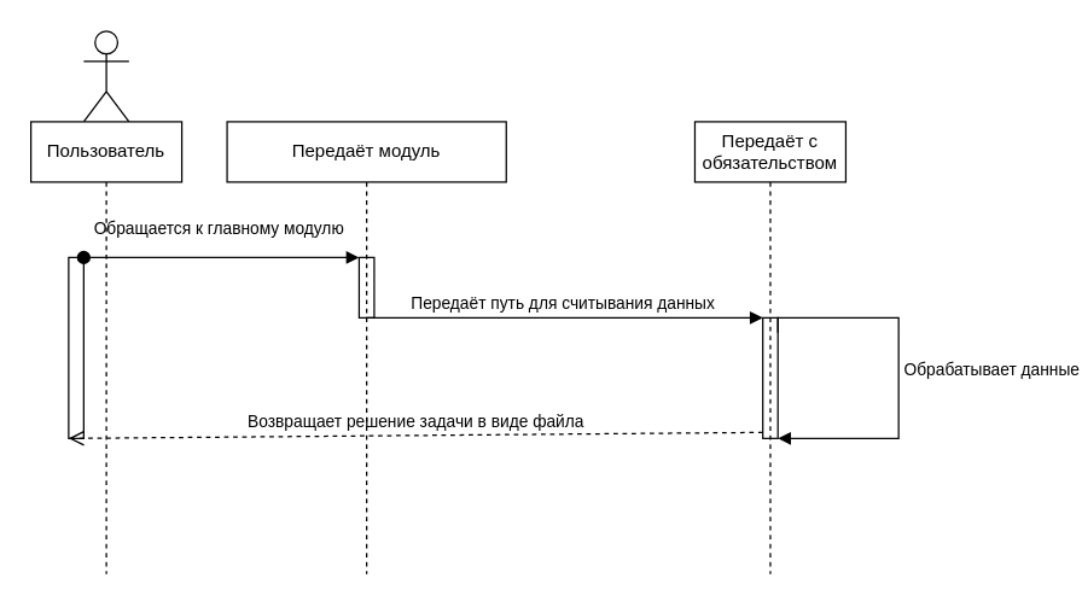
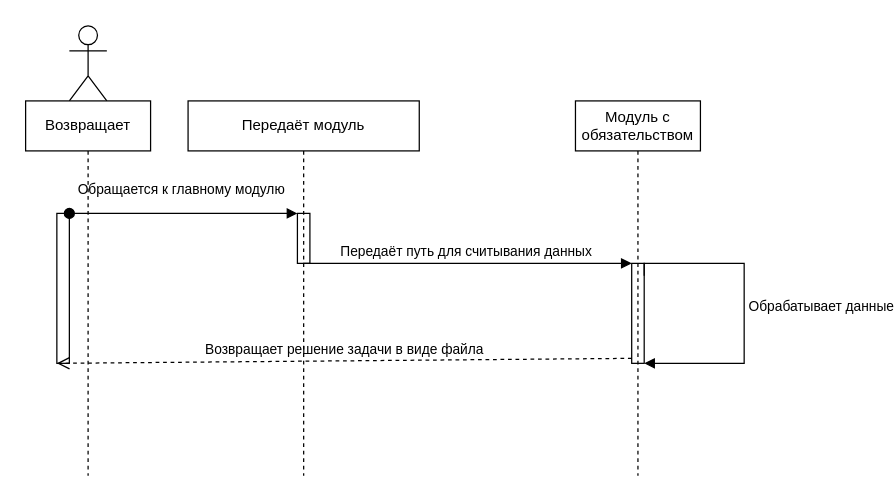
- <mxCell id="12" value="&lt;font style=&quot;vertical-align: inherit&quot;&gt;&lt;font style=&quot;vertical-align: inherit&quot;&gt;Пользователь&lt;/font&gt;&lt;/font&gt;" style="shape=umlLifeline;perimeter=lifelinePerimeter;whiteSpace=wrap;html=1;container=1;collapsible=0;recursiveResize=0;outlineConnect=0;" parent="1" vertex="1"><mxGeometry x="20" y="80" width="100" height="300" as="geometry" /></mxCell>
+ <mxCell id="12" value="&lt;font style=&quot;vertical-align: inherit&quot;&gt;&lt;font style=&quot;vertical-align: inherit&quot;&gt;Возвращает&lt;/font&gt;&lt;/font&gt;" style="shape=umlLifeline;perimeter=lifelinePerimeter;whiteSpace=wrap;html=1;container=1;collapsible=0;recursiveResize=0;outlineConnect=0;" parent="1" vertex="1"><mxGeometry x="20" y="80" width="100" height="300" as="geometry" /></mxCell>
- <mxCell id="11" value="&lt;span&gt;&lt;font style=&quot;vertical-align: inherit&quot;&gt;&lt;font style=&quot;vertical-align: inherit&quot;&gt;Передаёт с обязательством&lt;/font&gt;&lt;/font&gt;&lt;/span&gt;" style="shape=umlLifeline;perimeter=lifelinePerimeter;whiteSpace=wrap;html=1;container=1;collapsible=0;recursiveResize=0;outlineConnect=0;" parent="1" vertex="1"><mxGeometry x="460" y="80" width="100" height="300" as="geometry" /></mxCell>
+ <mxCell id="11" value="&lt;span&gt;&lt;font style=&quot;vertical-align: inherit&quot;&gt;&lt;font style=&quot;vertical-align: inherit&quot;&gt;Модуль с обязательством&lt;/font&gt;&lt;/font&gt;&lt;/span&gt;" style="shape=umlLifeline;perimeter=lifelinePerimeter;whiteSpace=wrap;html=1;container=1;collapsible=0;recursiveResize=0;outlineConnect=0;" parent="1" vertex="1"><mxGeometry x="460" y="80" width="100" height="300" as="geometry" /></mxCell>
